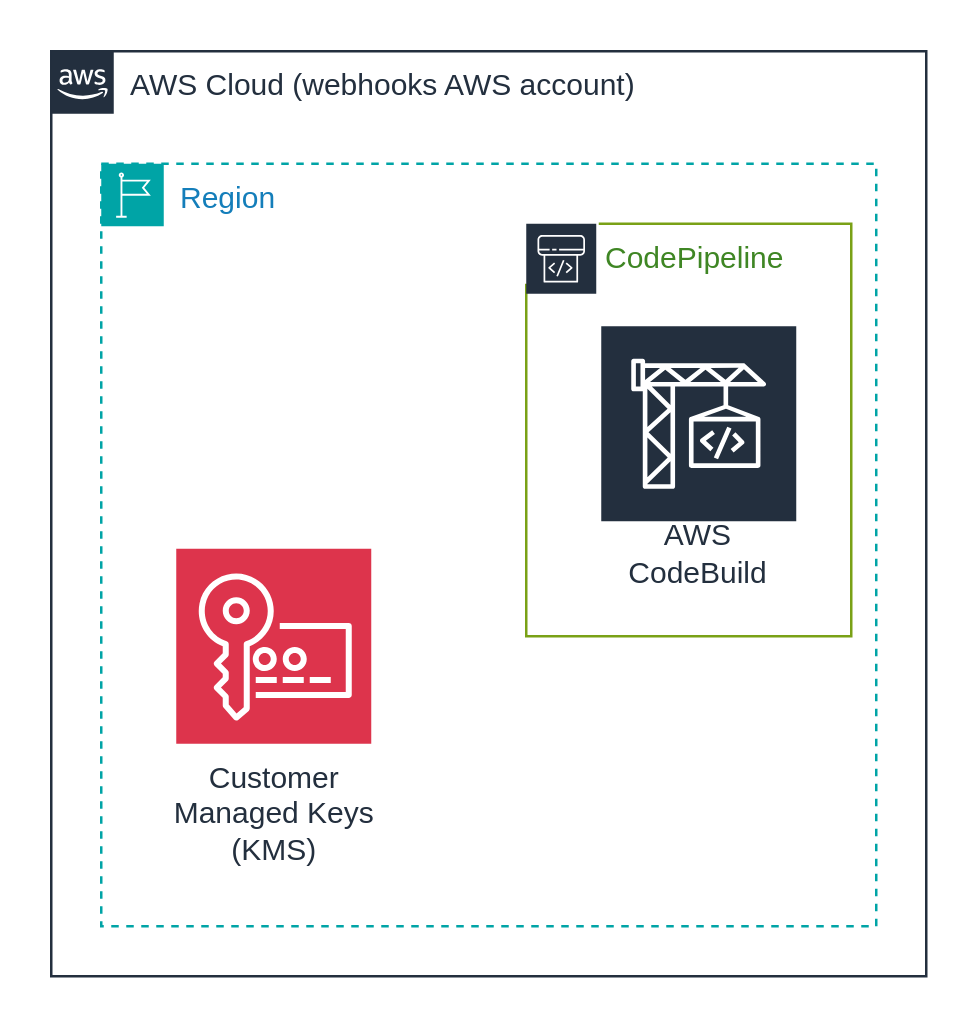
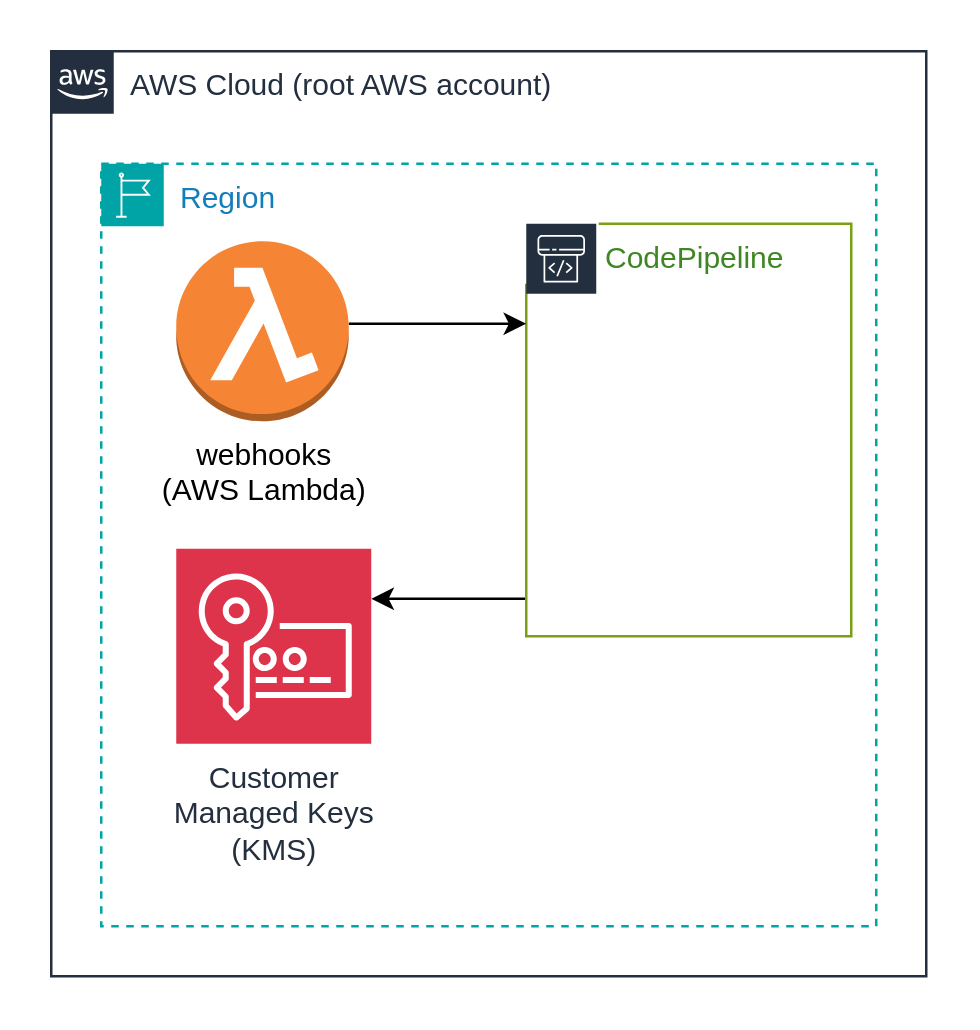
- <mxCell id="2" value="AWS Cloud (webhooks AWS account)" style="points=[[0,0],[0.25,0],[0.5,0],[0.75,0],[1,0],[1,0.25],[1,0.5],[1,0.75],[1,1],[0.75,1],[0.5,1],[0.25,1],[0,1],[0,0.75],[0,0.5],[0,0.25]];outlineConnect=0;gradientColor=none;html=1;whiteSpace=wrap;fontSize=12;fontStyle=0;container=1;pointerEvents=0;collapsible=0;recursiveResize=0;shape=mxgraph.aws4.group;grIcon=mxgraph.aws4.group_aws_cloud_alt;strokeColor=#232F3E;fillColor=none;verticalAlign=top;align=left;spacingLeft=30;fontColor=#232F3E;dashed=0;" parent="1" vertex="1"><mxGeometry x="20" y="20" width="350" height="370" as="geometry" /></mxCell>
+ <mxCell id="2" value="AWS Cloud (root AWS account)" style="points=[[0,0],[0.25,0],[0.5,0],[0.75,0],[1,0],[1,0.25],[1,0.5],[1,0.75],[1,1],[0.75,1],[0.5,1],[0.25,1],[0,1],[0,0.75],[0,0.5],[0,0.25]];outlineConnect=0;gradientColor=none;html=1;whiteSpace=wrap;fontSize=12;fontStyle=0;container=1;pointerEvents=0;collapsible=0;recursiveResize=0;shape=mxgraph.aws4.group;grIcon=mxgraph.aws4.group_aws_cloud_alt;strokeColor=#232F3E;fillColor=none;verticalAlign=top;align=left;spacingLeft=30;fontColor=#232F3E;dashed=0;" parent="1" vertex="1"><mxGeometry x="20" y="20" width="350" height="370" as="geometry" /></mxCell>
+ <mxCell id="8" style="edgeStyle=orthogonalEdgeStyle;rounded=0;orthogonalLoop=1;jettySize=auto;html=1;" parent="3" source="9" target="5" edge="1"><mxGeometry relative="1" as="geometry"><Array as="points"><mxPoint x="140" y="64" /><mxPoint x="140" y="64" /></Array></mxGeometry></mxCell>
+ <mxCell id="9" value="webhooks&lt;br&gt;(AWS Lambda)" style="outlineConnect=0;dashed=0;verticalLabelPosition=bottom;verticalAlign=top;align=center;html=1;shape=mxgraph.aws3.lambda_function;fillColor=#F58534;gradientColor=none;" parent="3" vertex="1"><mxGeometry x="30" y="31" width="69" height="72" as="geometry" /></mxCell>
- <mxCell id="7" value="&lt;font style=&quot;font-size: 12px;&quot;&gt;AWS CodeBuild&lt;/font&gt;" style="sketch=0;outlineConnect=0;fontColor=#232F3E;gradientColor=none;strokeColor=#ffffff;fillColor=#232F3E;dashed=0;verticalLabelPosition=middle;verticalAlign=bottom;align=center;html=1;whiteSpace=wrap;fontSize=12;fontStyle=0;spacing=3;shape=mxgraph.aws4.productIcon;prIcon=mxgraph.aws4.codebuild;" parent="5" vertex="1"><mxGeometry x="29" y="40" width="80" height="110" as="geometry" /></mxCell>
+ <mxCell id="4" style="edgeStyle=orthogonalEdgeStyle;rounded=0;orthogonalLoop=1;jettySize=auto;html=1;" parent="3" source="5" target="10" edge="1"><mxGeometry relative="1" as="geometry"><Array as="points"><mxPoint x="140" y="174" /><mxPoint x="140" y="174" /></Array></mxGeometry></mxCell>
